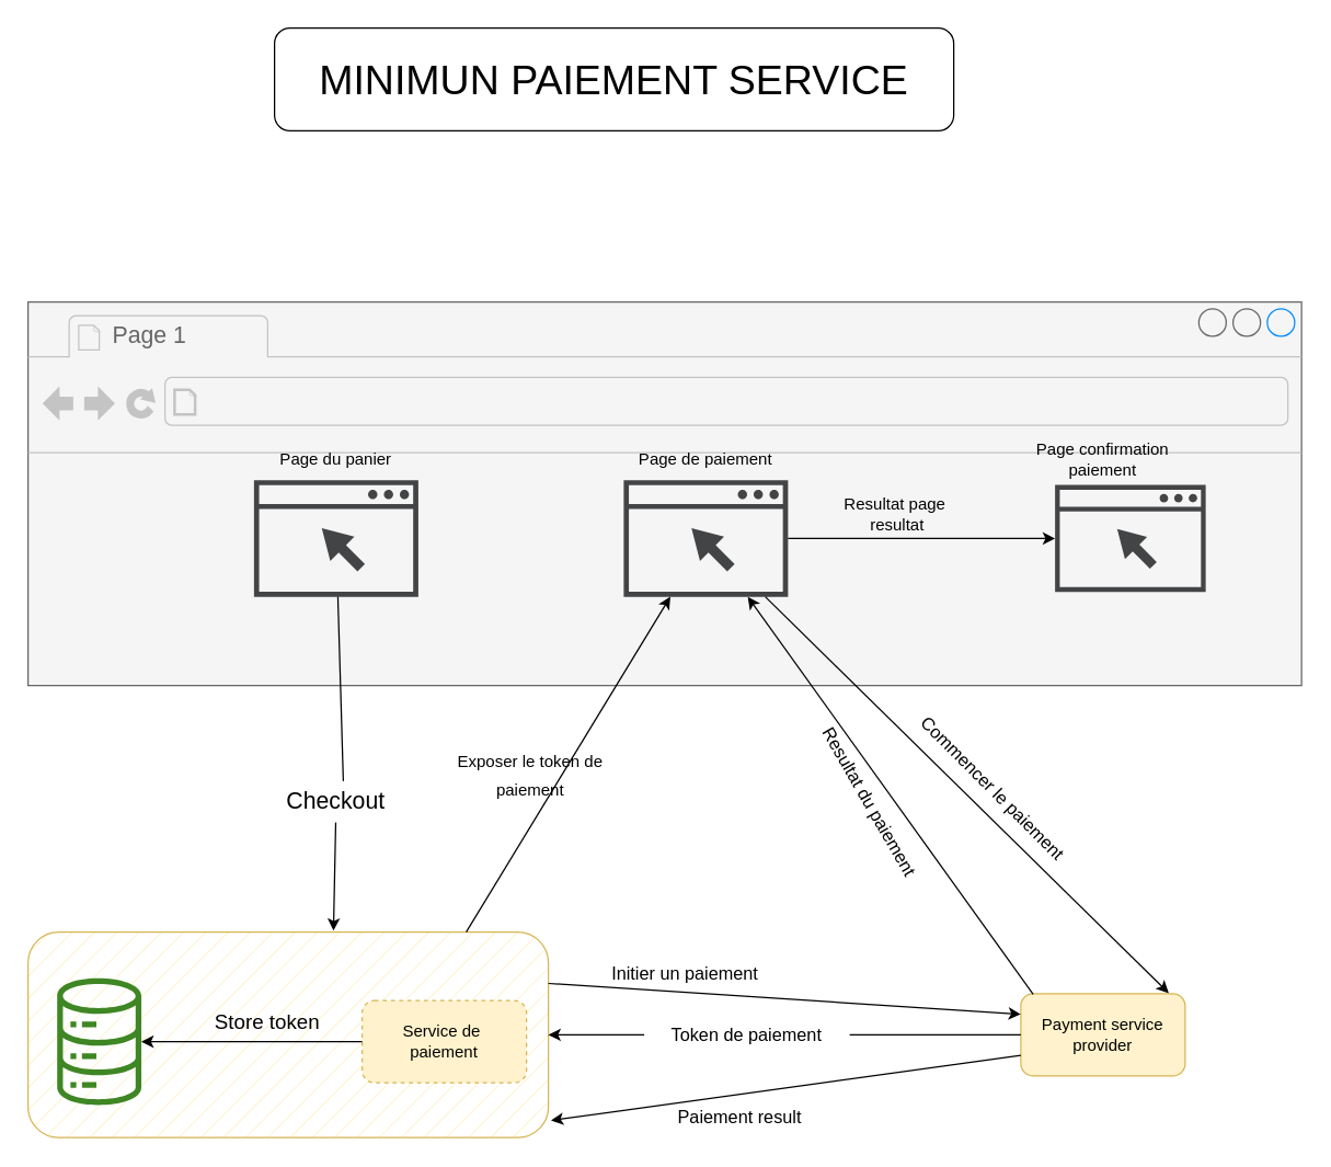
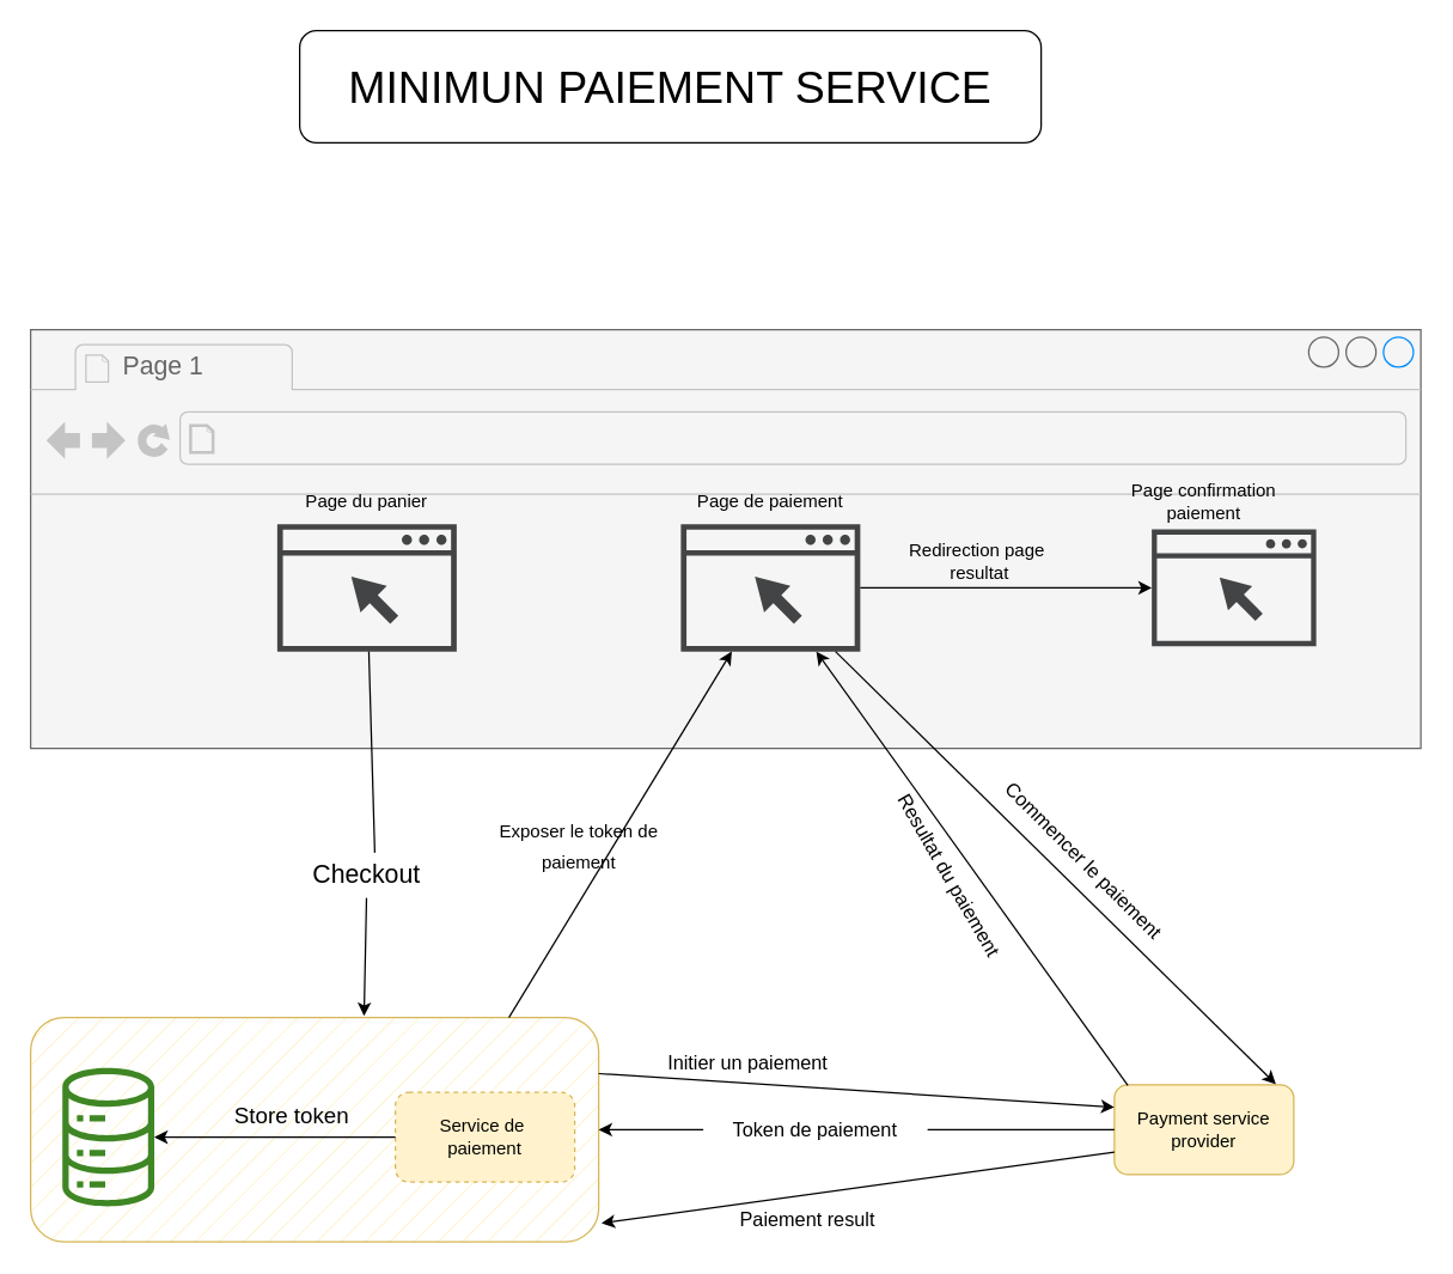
- <mxCell id="29" value="Resultat page&amp;nbsp;&lt;br&gt;resultat" style="text;html=1;strokeColor=none;fillColor=none;align=center;verticalAlign=middle;whiteSpace=wrap;rounded=0;fillStyle=auto;" vertex="1" parent="1"><mxGeometry x="590" y="360" width="130" height="30" as="geometry" /></mxCell>
+ <mxCell id="29" value="Redirection page&amp;nbsp;&lt;br&gt;resultat" style="text;html=1;strokeColor=none;fillColor=none;align=center;verticalAlign=middle;whiteSpace=wrap;rounded=0;fillStyle=auto;" vertex="1" parent="1"><mxGeometry x="590" y="360" width="130" height="30" as="geometry" /></mxCell>
